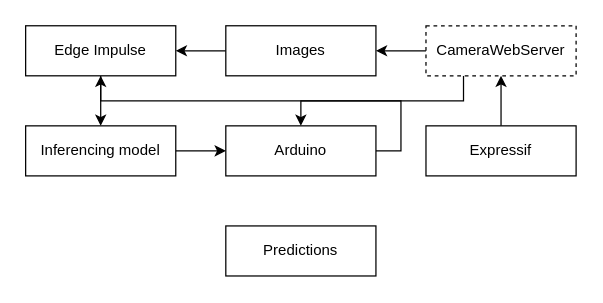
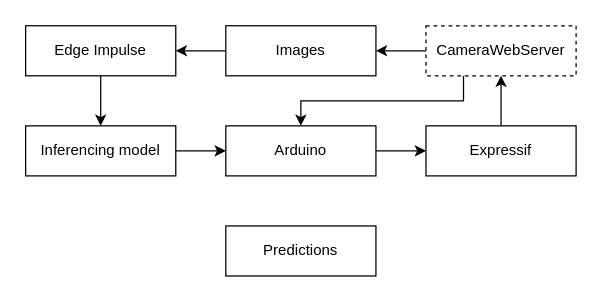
- <mxCell id="2" style="edgeStyle=orthogonalEdgeStyle;rounded=0;orthogonalLoop=1;jettySize=auto;html=1;exitX=1;exitY=0.5;exitDx=0;exitDy=0;" edge="1" parent="1" source="3" target="10"><mxGeometry relative="1" as="geometry" /></mxCell>
+ <mxCell id="2" style="edgeStyle=orthogonalEdgeStyle;rounded=0;orthogonalLoop=1;jettySize=auto;html=1;exitX=1;exitY=0.5;exitDx=0;exitDy=0;entryX=0;entryY=0.5;entryDx=0;entryDy=0;" edge="1" parent="1" source="3" target="5"><mxGeometry relative="1" as="geometry" /></mxCell>
